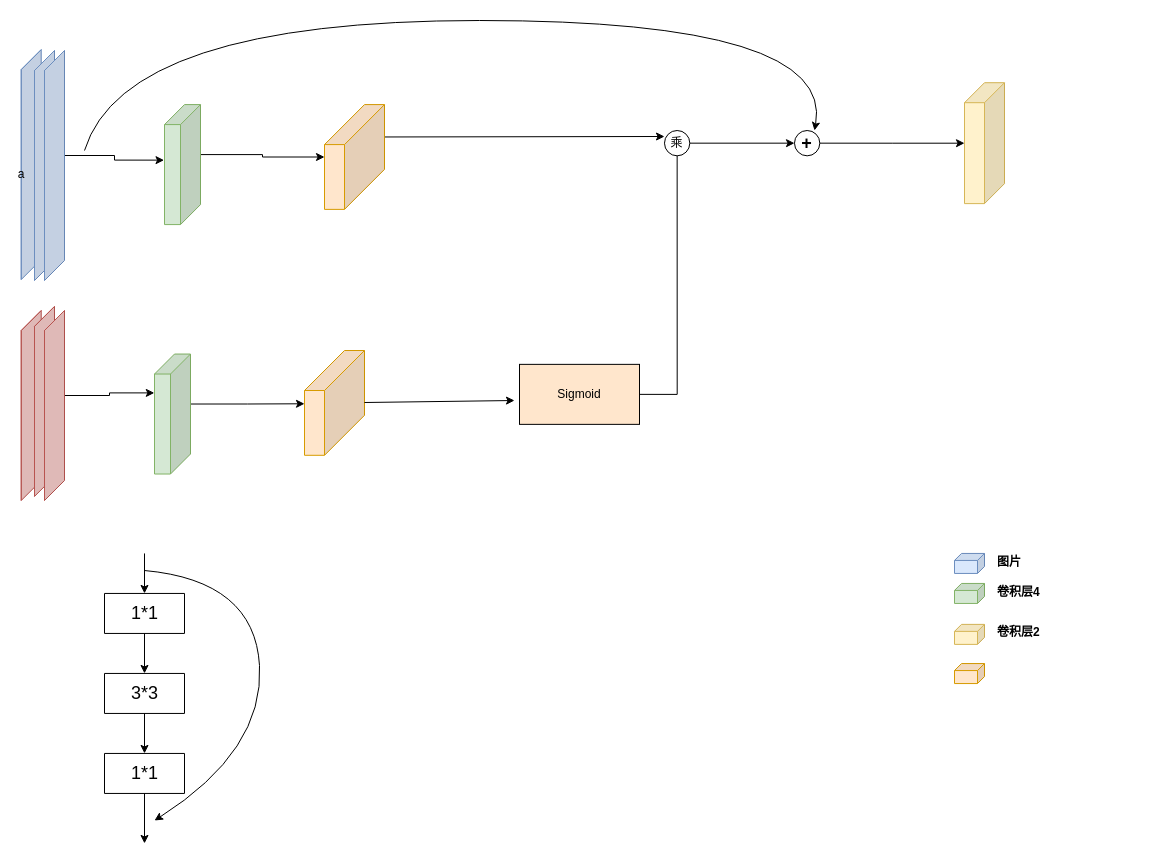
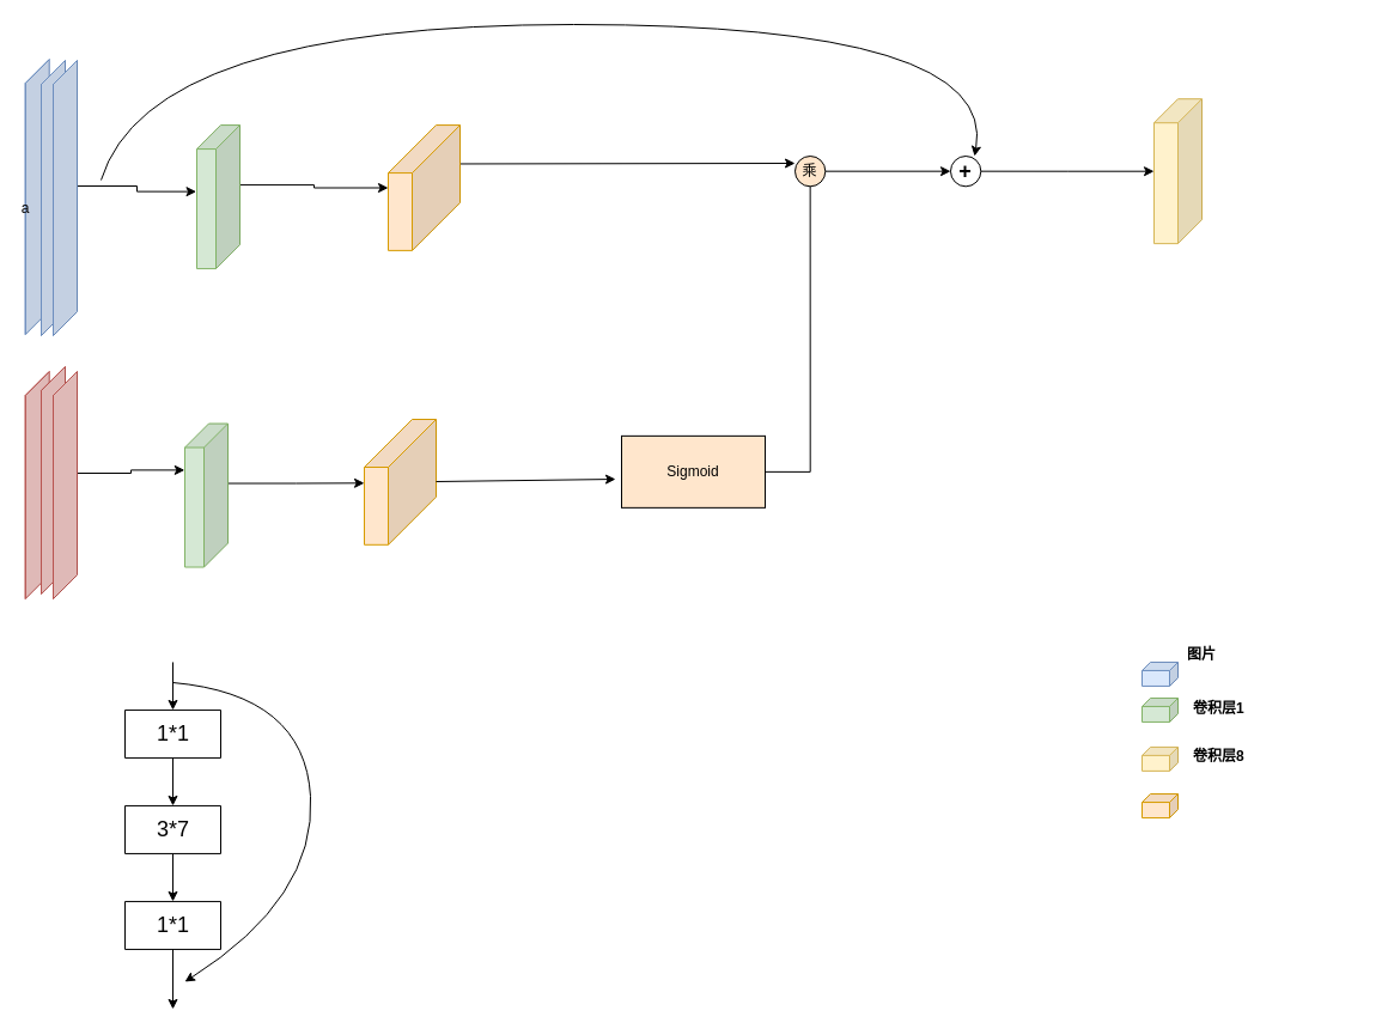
- <mxCell id="20" value="乘" style="ellipse;whiteSpace=wrap;html=1;aspect=fixed;" vertex="1" parent="1"><mxGeometry x="664" y="130" width="25.31" height="25.31" as="geometry" /></mxCell>
+ <mxCell id="20" value="乘" style="ellipse;whiteSpace=wrap;html=1;aspect=fixed;fillColor=#ffe6cc;" vertex="1" parent="1"><mxGeometry x="664" y="130" width="25.31" height="25.31" as="geometry" /></mxCell>
- <mxCell id="7" value="图片" style="text;html=1;strokeColor=none;fillColor=none;align=left;verticalAlign=middle;whiteSpace=wrap;rounded=0;fontStyle=1" vertex="1" parent="1"><mxGeometry x="995" y="550" width="138" height="23.88" as="geometry" /></mxCell>
+ <mxCell id="7" value="图片" style="text;html=1;strokeColor=none;fillColor=none;align=left;verticalAlign=middle;whiteSpace=wrap;rounded=0;fontStyle=1" vertex="1" parent="1"><mxGeometry x="990" y="535" width="138" height="23.88" as="geometry" /></mxCell>
- <mxCell id="8" value="卷积层4" style="text;html=1;strokeColor=none;fillColor=none;align=left;verticalAlign=middle;whiteSpace=wrap;rounded=0;fontStyle=1" vertex="1" parent="1"><mxGeometry x="995" y="580" width="138" height="23.88" as="geometry" /></mxCell>
+ <mxCell id="8" value="卷积层1" style="text;html=1;strokeColor=none;fillColor=none;align=left;verticalAlign=middle;whiteSpace=wrap;rounded=0;fontStyle=1" vertex="1" parent="1"><mxGeometry x="995" y="580" width="138" height="23.88" as="geometry" /></mxCell>
- <mxCell id="12" value="卷积层2" style="text;html=1;strokeColor=none;fillColor=none;align=left;verticalAlign=middle;whiteSpace=wrap;rounded=0;fontStyle=1" vertex="1" parent="1"><mxGeometry x="995" y="620" width="138" height="23.88" as="geometry" /></mxCell>
+ <mxCell id="12" value="卷积层8" style="text;html=1;strokeColor=none;fillColor=none;align=left;verticalAlign=middle;whiteSpace=wrap;rounded=0;fontStyle=1" vertex="1" parent="1"><mxGeometry x="995" y="620" width="138" height="23.88" as="geometry" /></mxCell>
- <mxCell id="34" value="3*3" style="text;html=1;align=center;verticalAlign=middle;resizable=0;points=[];autosize=1;strokeColor=none;fillColor=none;fontSize=18;" vertex="1" parent="33"><mxGeometry x="15" y="5" width="50" height="30" as="geometry" /></mxCell>
+ <mxCell id="34" value="3*7" style="text;html=1;align=center;verticalAlign=middle;resizable=0;points=[];autosize=1;strokeColor=none;fillColor=none;fontSize=18;" vertex="1" parent="33"><mxGeometry x="15" y="5" width="50" height="30" as="geometry" /></mxCell>
